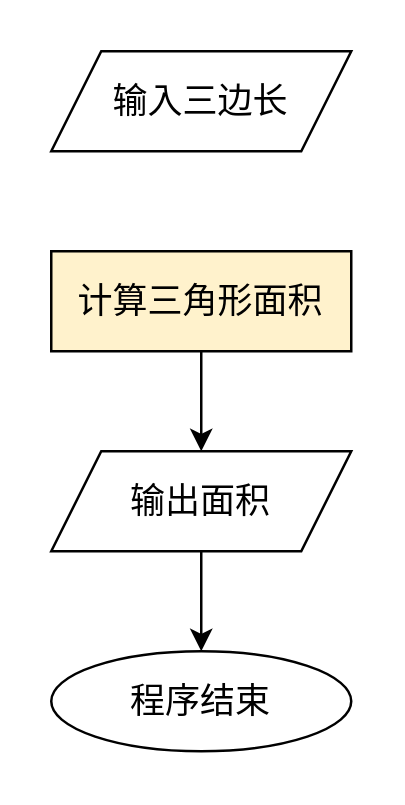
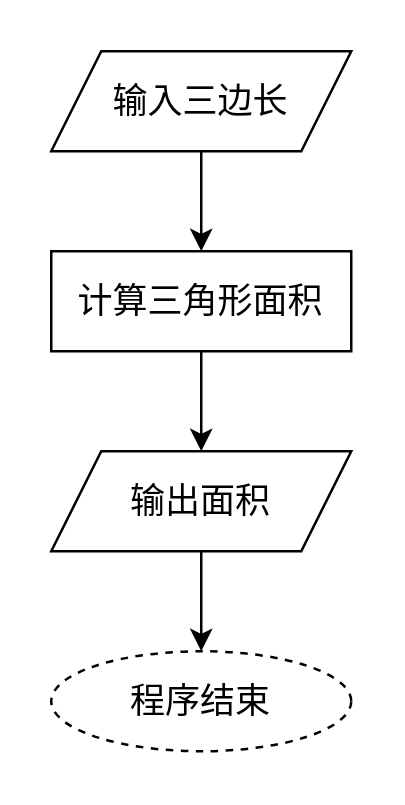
+ <mxCell id="2" value="" style="edgeStyle=orthogonalEdgeStyle;rounded=0;orthogonalLoop=1;jettySize=auto;html=1;" edge="1" parent="1" source="3" target="5"><mxGeometry relative="1" as="geometry" /></mxCell>
- <mxCell id="5" value="&lt;font style=&quot;font-size: 14px;&quot;&gt;计算三角形面积&lt;/font&gt;" style="rounded=0;whiteSpace=wrap;html=1;fillColor=#fff2cc;" vertex="1" parent="1"><mxGeometry x="20" y="100" width="120" height="40" as="geometry" /></mxCell>
+ <mxCell id="5" value="&lt;font style=&quot;font-size: 14px;&quot;&gt;计算三角形面积&lt;/font&gt;" style="rounded=0;whiteSpace=wrap;html=1;" vertex="1" parent="1"><mxGeometry x="20" y="100" width="120" height="40" as="geometry" /></mxCell>
- <mxCell id="8" value="&lt;font style=&quot;font-size: 14px;&quot;&gt;程序结束&lt;/font&gt;" style="ellipse;whiteSpace=wrap;html=1;" vertex="1" parent="1"><mxGeometry x="20" y="260" width="120" height="40" as="geometry" /></mxCell>
+ <mxCell id="8" value="&lt;font style=&quot;font-size: 14px;&quot;&gt;程序结束&lt;/font&gt;" style="ellipse;whiteSpace=wrap;html=1;dashed=1;" vertex="1" parent="1"><mxGeometry x="20" y="260" width="120" height="40" as="geometry" /></mxCell>
